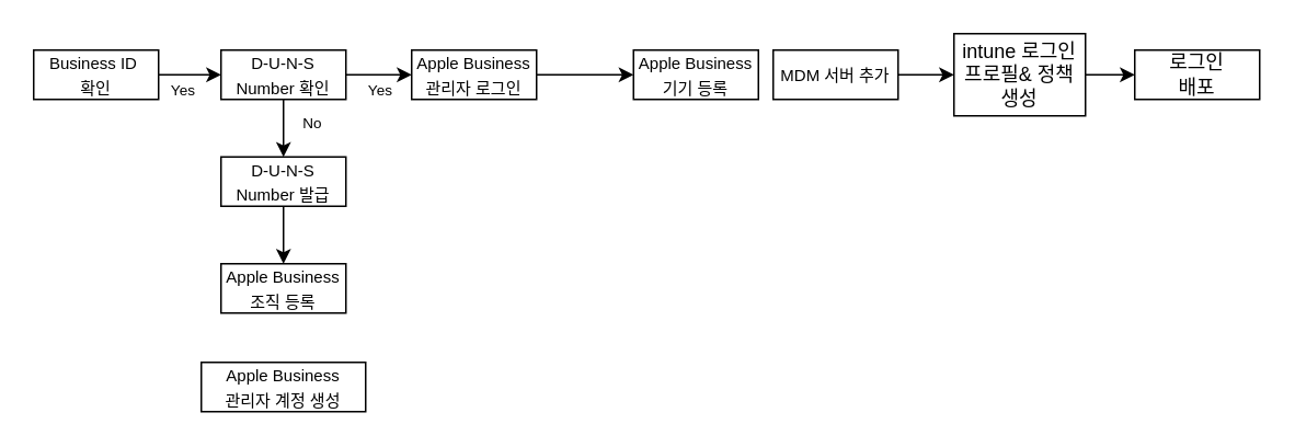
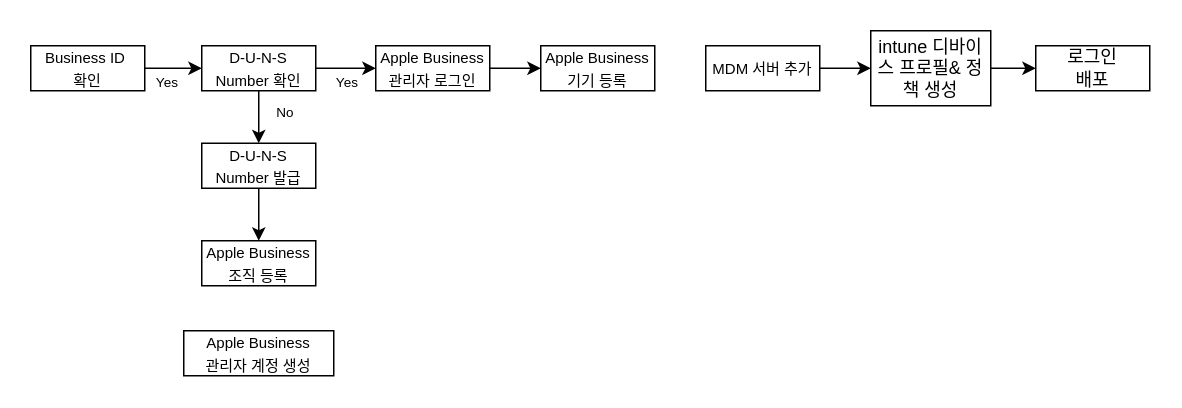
- <mxCell id="16" value="&lt;font size=&quot;1&quot;&gt;Apple Business&lt;br&gt;기기 등록&lt;br&gt;&lt;/font&gt;" style="rounded=0;whiteSpace=wrap;html=1;" vertex="1" parent="1"><mxGeometry x="385" y="30" width="76" height="30" as="geometry" /></mxCell>
+ <mxCell id="16" value="&lt;font size=&quot;1&quot;&gt;Apple Business&lt;br&gt;기기 등록&lt;br&gt;&lt;/font&gt;" style="rounded=0;whiteSpace=wrap;html=1;" vertex="1" parent="1"><mxGeometry x="360" y="30" width="76" height="30" as="geometry" /></mxCell>
- <mxCell id="20" value="intune 로그인 프로필&amp;amp; 정책 생성" style="rounded=0;whiteSpace=wrap;html=1;" vertex="1" parent="1"><mxGeometry x="580" y="20" width="80" height="50" as="geometry" /></mxCell>
+ <mxCell id="20" value="intune 디바이스 프로필&amp;amp; 정책 생성" style="rounded=0;whiteSpace=wrap;html=1;" vertex="1" parent="1"><mxGeometry x="580" y="20" width="80" height="50" as="geometry" /></mxCell>
